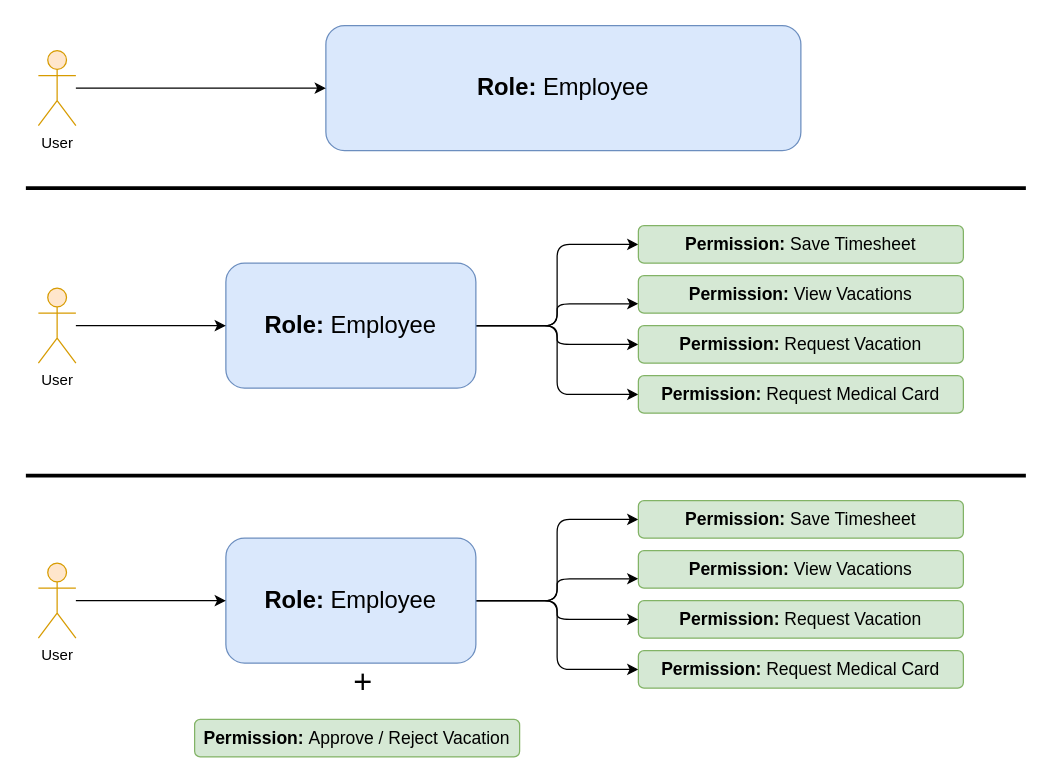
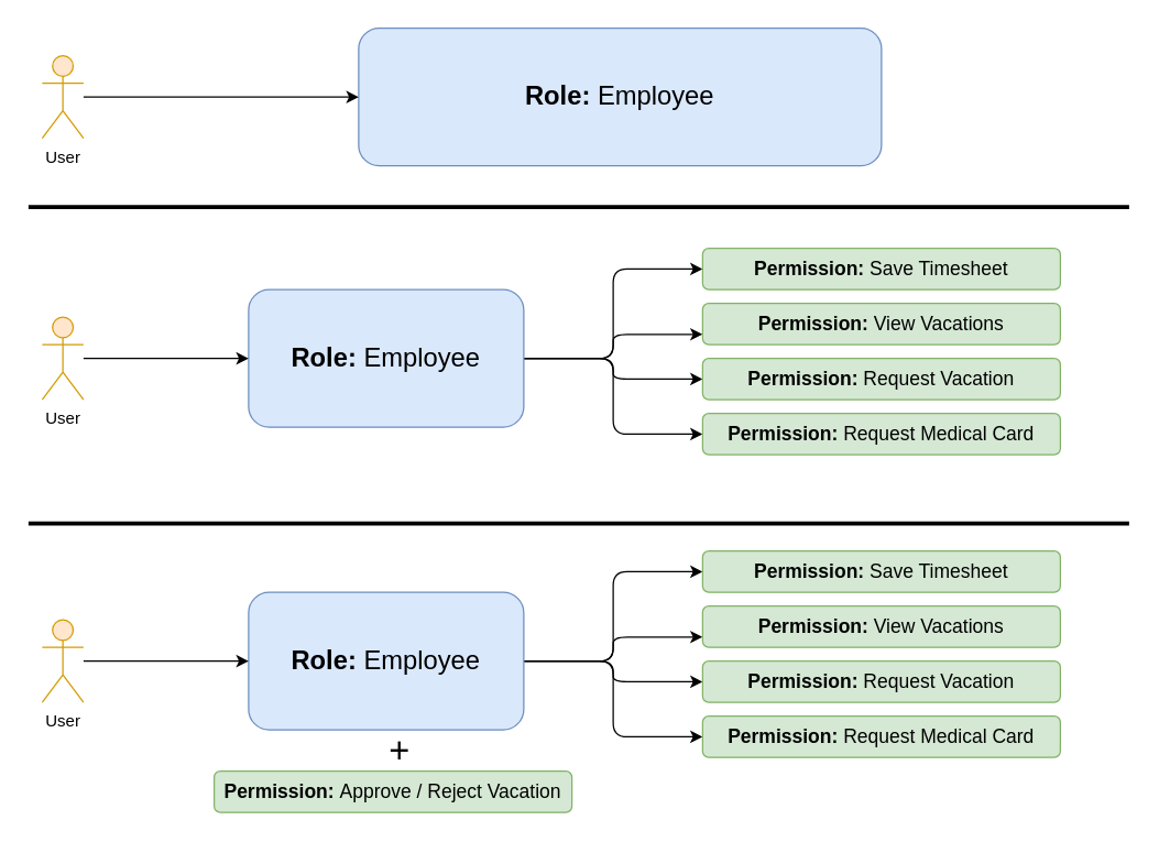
- <mxCell id="27" value="&lt;b style=&quot;font-size: 14px;&quot;&gt;Permission: &lt;/b&gt;Approve / Reject Vacation" style="rounded=1;whiteSpace=wrap;html=1;fontSize=14;fillColor=#d5e8d4;strokeColor=#82b366;" vertex="1" parent="1"><mxGeometry x="155" y="575" width="260" height="30" as="geometry" /></mxCell>
+ <mxCell id="27" value="&lt;b style=&quot;font-size: 14px;&quot;&gt;Permission: &lt;/b&gt;Approve / Reject Vacation" style="rounded=1;whiteSpace=wrap;html=1;fontSize=14;fillColor=#d5e8d4;strokeColor=#82b366;" vertex="1" parent="1"><mxGeometry x="155" y="560" width="260" height="30" as="geometry" /></mxCell>
